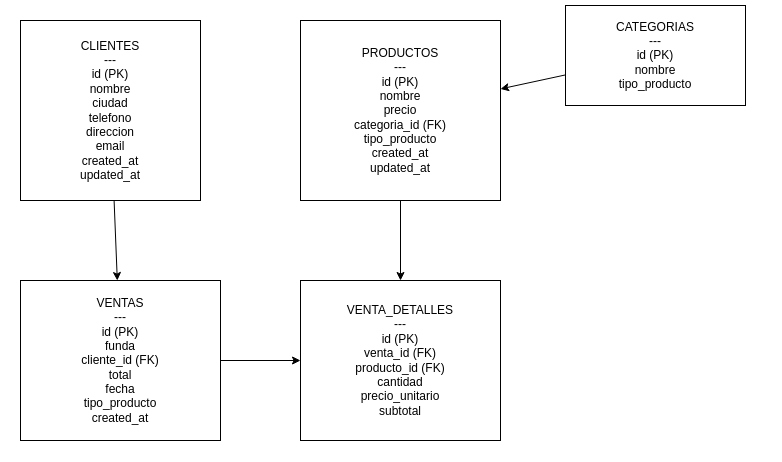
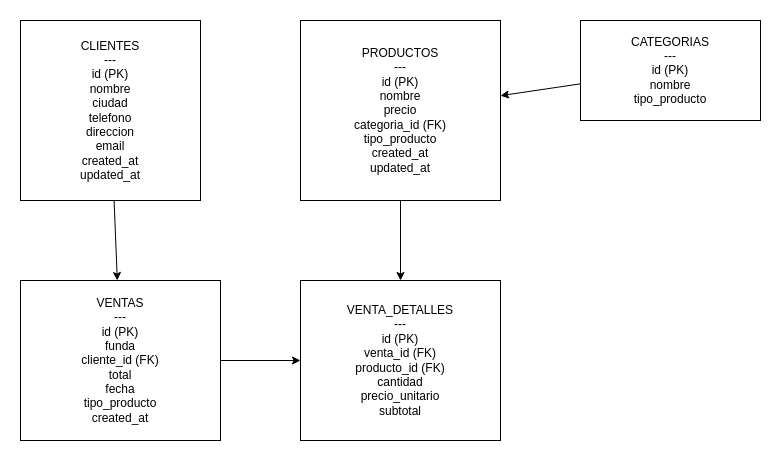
- <mxCell id="4" value="CATEGORIAS&#10;---&#10;id (PK)&#10;nombre&#10;tipo_producto" style="shape=rectangle;whiteSpace=wrap;html=1;" vertex="1" parent="1"><mxGeometry x="565" y="5" width="180" height="100" as="geometry" /></mxCell>
+ <mxCell id="4" value="CATEGORIAS&#10;---&#10;id (PK)&#10;nombre&#10;tipo_producto" style="shape=rectangle;whiteSpace=wrap;html=1;" vertex="1" parent="1"><mxGeometry x="580" y="20" width="180" height="100" as="geometry" /></mxCell>
